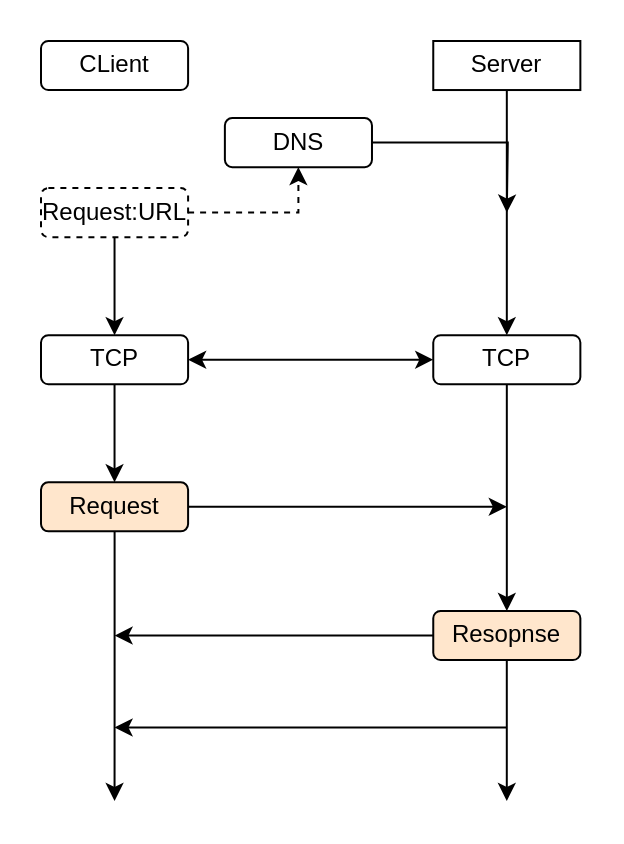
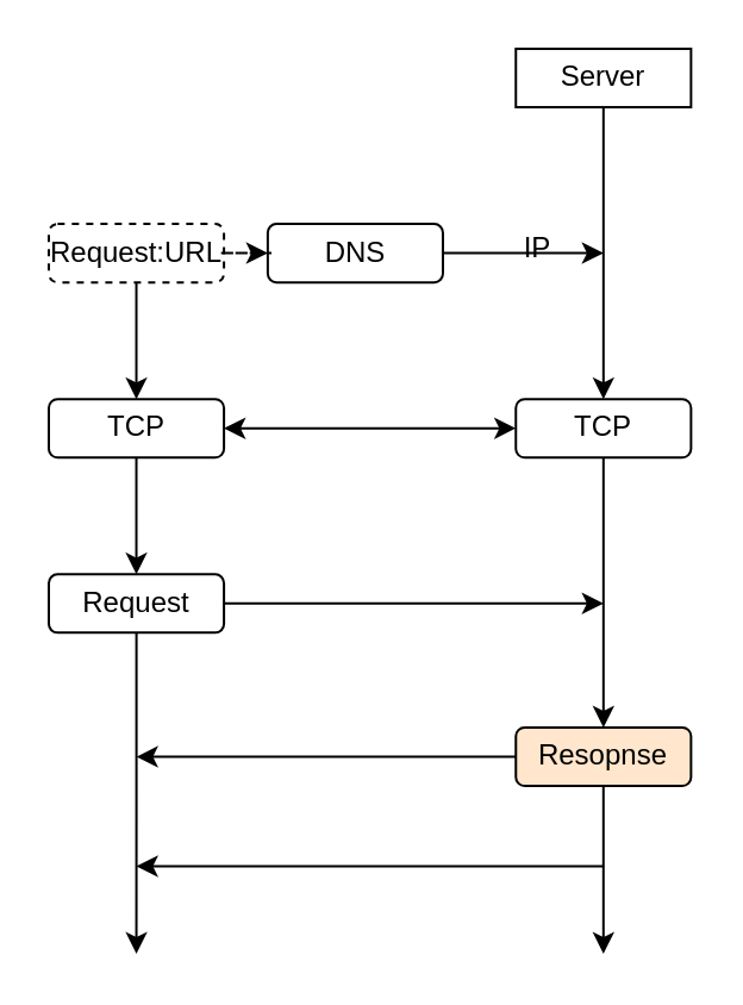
- <mxCell id="3" value="CLient" style="rounded=1;whiteSpace=wrap;html=1;fontSize=12;glass=0;strokeWidth=1;shadow=0;" parent="2" vertex="1"><mxGeometry width="73.549" height="24.516" as="geometry" /></mxCell>
- <mxCell id="20" value="DNS" style="rounded=1;whiteSpace=wrap;html=1;fontSize=12;glass=0;strokeWidth=1;shadow=0;" vertex="1" parent="2"><mxGeometry x="91.936" y="38.548" width="73.549" height="24.516" as="geometry" /></mxCell>
+ <mxCell id="20" value="DNS" style="rounded=1;whiteSpace=wrap;html=1;fontSize=12;glass=0;strokeWidth=1;shadow=0;" vertex="1" parent="2"><mxGeometry x="91.936" y="73.548" width="73.549" height="24.516" as="geometry" /></mxCell>
+ <mxCell id="22" value="IP" style="text;html=1;align=center;verticalAlign=middle;resizable=0;points=[];autosize=1;strokeColor=none;fillColor=none;" vertex="1" parent="2"><mxGeometry x="190.002" y="73.548" width="30" height="20" as="geometry" /></mxCell>
- <mxCell id="12" value="Request" style="rounded=1;whiteSpace=wrap;html=1;fontSize=12;glass=0;strokeWidth=1;shadow=0;fillColor=#ffe6cc;" vertex="1" parent="2"><mxGeometry y="220.645" width="73.549" height="24.516" as="geometry" /></mxCell>
+ <mxCell id="12" value="Request" style="rounded=1;whiteSpace=wrap;html=1;fontSize=12;glass=0;strokeWidth=1;shadow=0;" vertex="1" parent="2"><mxGeometry y="220.645" width="73.549" height="24.516" as="geometry" /></mxCell>
